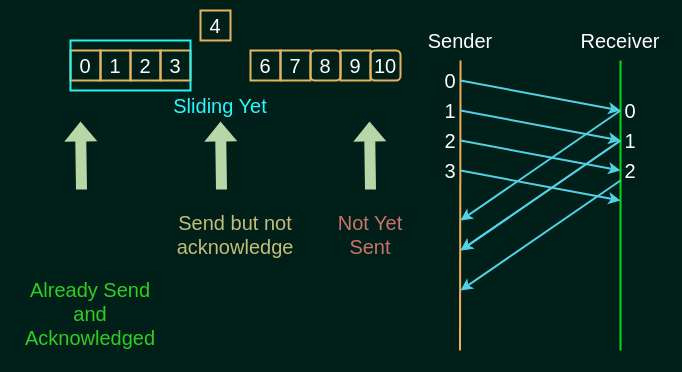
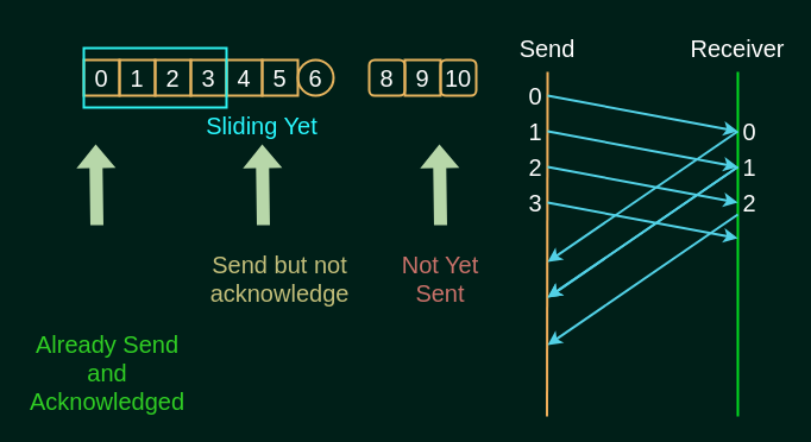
- <mxCell id="6" value="&lt;font style=&quot;font-size: 20px;&quot;&gt;4&lt;/font&gt;" style="whiteSpace=wrap;html=1;aspect=fixed;fillColor=none;strokeColor=#e6b45e;strokeWidth=2;fontColor=#FFFFFF;" vertex="1" parent="1"><mxGeometry x="200" y="10" width="30" height="30" as="geometry" /></mxCell>
+ <mxCell id="6" value="&lt;font style=&quot;font-size: 20px;&quot;&gt;4&lt;/font&gt;" style="whiteSpace=wrap;html=1;aspect=fixed;fillColor=none;strokeColor=#e6b45e;strokeWidth=2;fontColor=#FFFFFF;" vertex="1" parent="1"><mxGeometry x="190" y="50" width="30" height="30" as="geometry" /></mxCell>
- <mxCell id="14" value="Sender" style="rounded=1;whiteSpace=wrap;html=1;fontSize=20;strokeColor=none;fillColor=none;strokeWidth=2;fontColor=#FFFFFF;" vertex="1" parent="1"><mxGeometry x="420" y="20" width="80" height="40" as="geometry" /></mxCell>
+ <mxCell id="14" value="Send" style="rounded=1;whiteSpace=wrap;html=1;fontSize=20;strokeColor=none;fillColor=none;strokeWidth=2;fontColor=#FFFFFF;" vertex="1" parent="1"><mxGeometry x="420" y="20" width="80" height="40" as="geometry" /></mxCell>
+ <mxCell id="7" value="&lt;font style=&quot;font-size: 20px;&quot;&gt;5&lt;/font&gt;" style="whiteSpace=wrap;html=1;aspect=fixed;fillColor=none;strokeColor=#e6b45e;strokeWidth=2;fontColor=#FFFFFF;" vertex="1" parent="1"><mxGeometry x="220" y="50" width="30" height="30" as="geometry" /></mxCell>
- <mxCell id="8" value="&lt;font style=&quot;font-size: 20px;&quot;&gt;6&lt;/font&gt;" style="whiteSpace=wrap;html=1;aspect=fixed;fillColor=none;strokeColor=#e6b45e;strokeWidth=2;fontColor=#FFFFFF;" vertex="1" parent="1"><mxGeometry x="250" y="50" width="30" height="30" as="geometry" /></mxCell>
+ <mxCell id="8" value="&lt;font style=&quot;font-size: 20px;&quot;&gt;6&lt;/font&gt;" style="ellipse;whiteSpace=wrap;html=1;aspect=fixed;fillColor=none;strokeColor=#e6b45e;strokeWidth=2;fontColor=#FFFFFF;" vertex="1" parent="1"><mxGeometry x="250" y="50" width="30" height="30" as="geometry" /></mxCell>
- <mxCell id="9" value="&lt;font style=&quot;font-size: 20px;&quot;&gt;7&lt;/font&gt;" style="whiteSpace=wrap;html=1;aspect=fixed;fillColor=none;strokeColor=#e6b45e;strokeWidth=2;fontColor=#FFFFFF;" vertex="1" parent="1"><mxGeometry x="280" y="50" width="30" height="30" as="geometry" /></mxCell>
